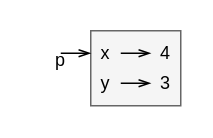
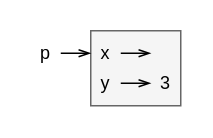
- <mxCell id="8" value="4" style="text;html=1;strokeColor=none;fillColor=none;align=center;verticalAlign=middle;whiteSpace=wrap;" vertex="1" parent="2"><mxGeometry x="80" y="5" width="20" height="20" as="geometry" /></mxCell>
- <mxCell id="15" value="p" style="text;html=1;strokeColor=none;fillColor=none;align=center;verticalAlign=middle;whiteSpace=wrap;" vertex="1" parent="2"><mxGeometry x="10" y="10" width="20" height="20" as="geometry" /></mxCell>
+ <mxCell id="15" value="p" style="text;html=1;strokeColor=none;fillColor=none;align=center;verticalAlign=middle;whiteSpace=wrap;" vertex="1" parent="2"><mxGeometry y="5" width="20" height="20" as="geometry" /></mxCell>
